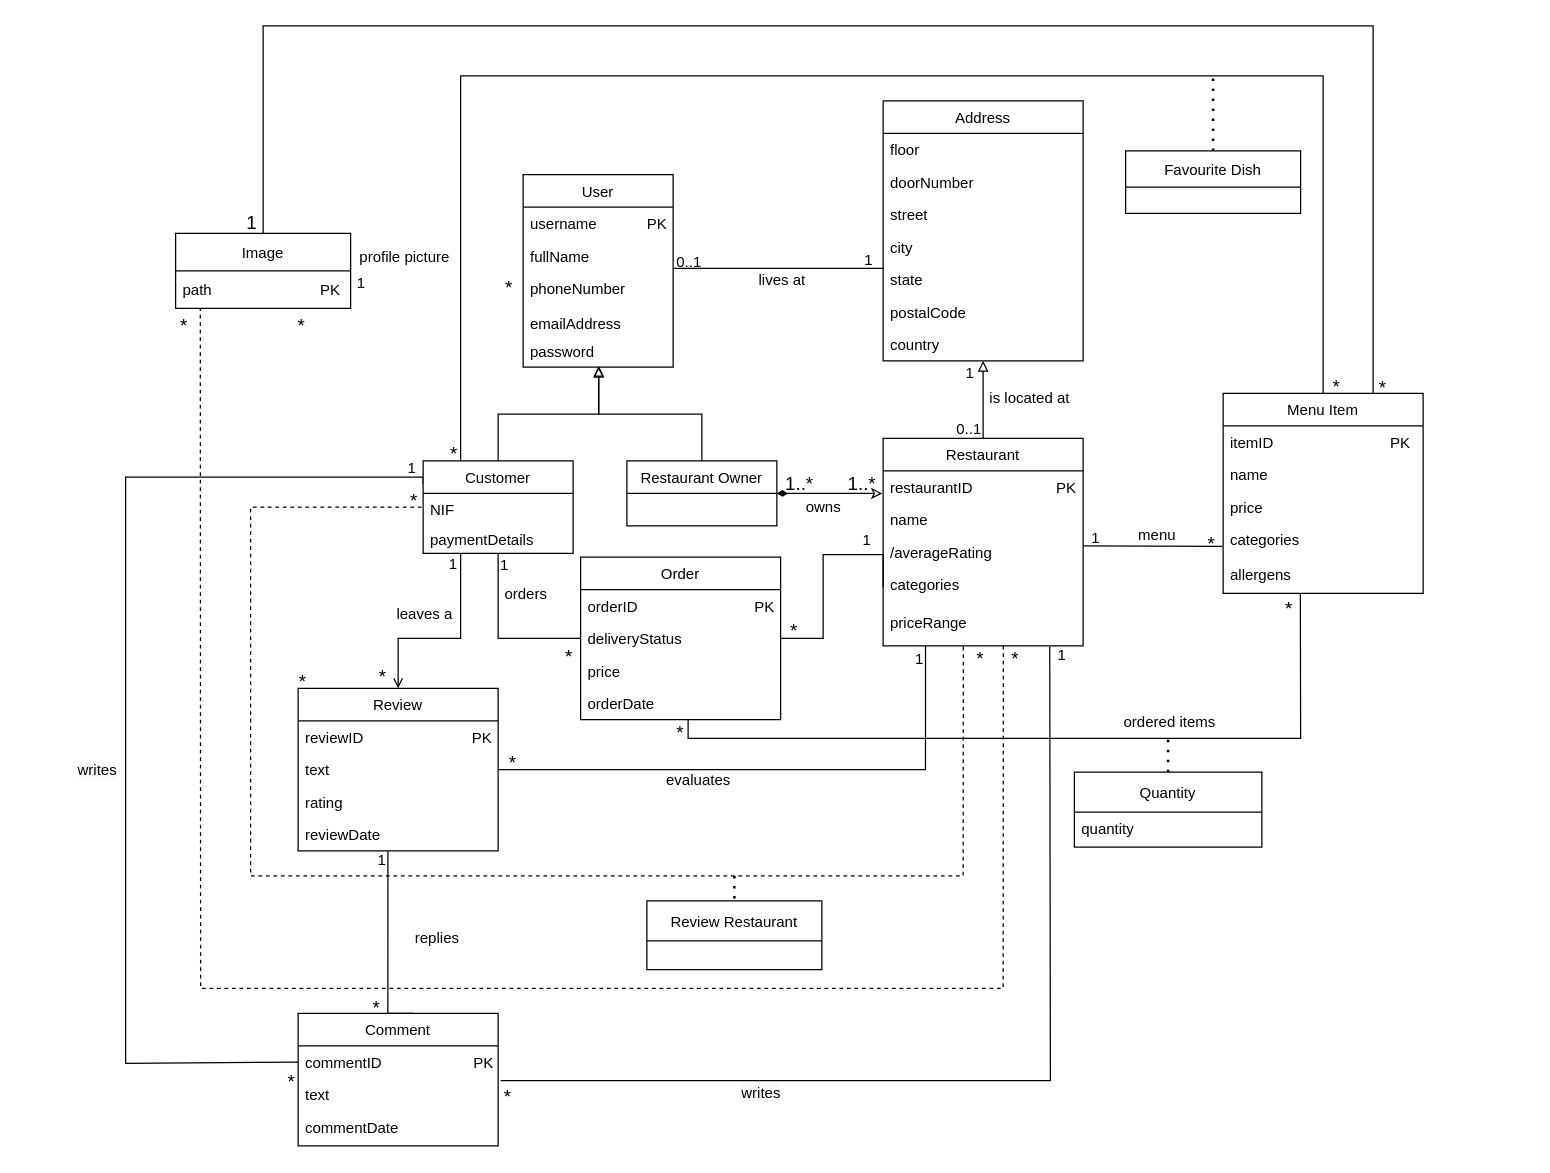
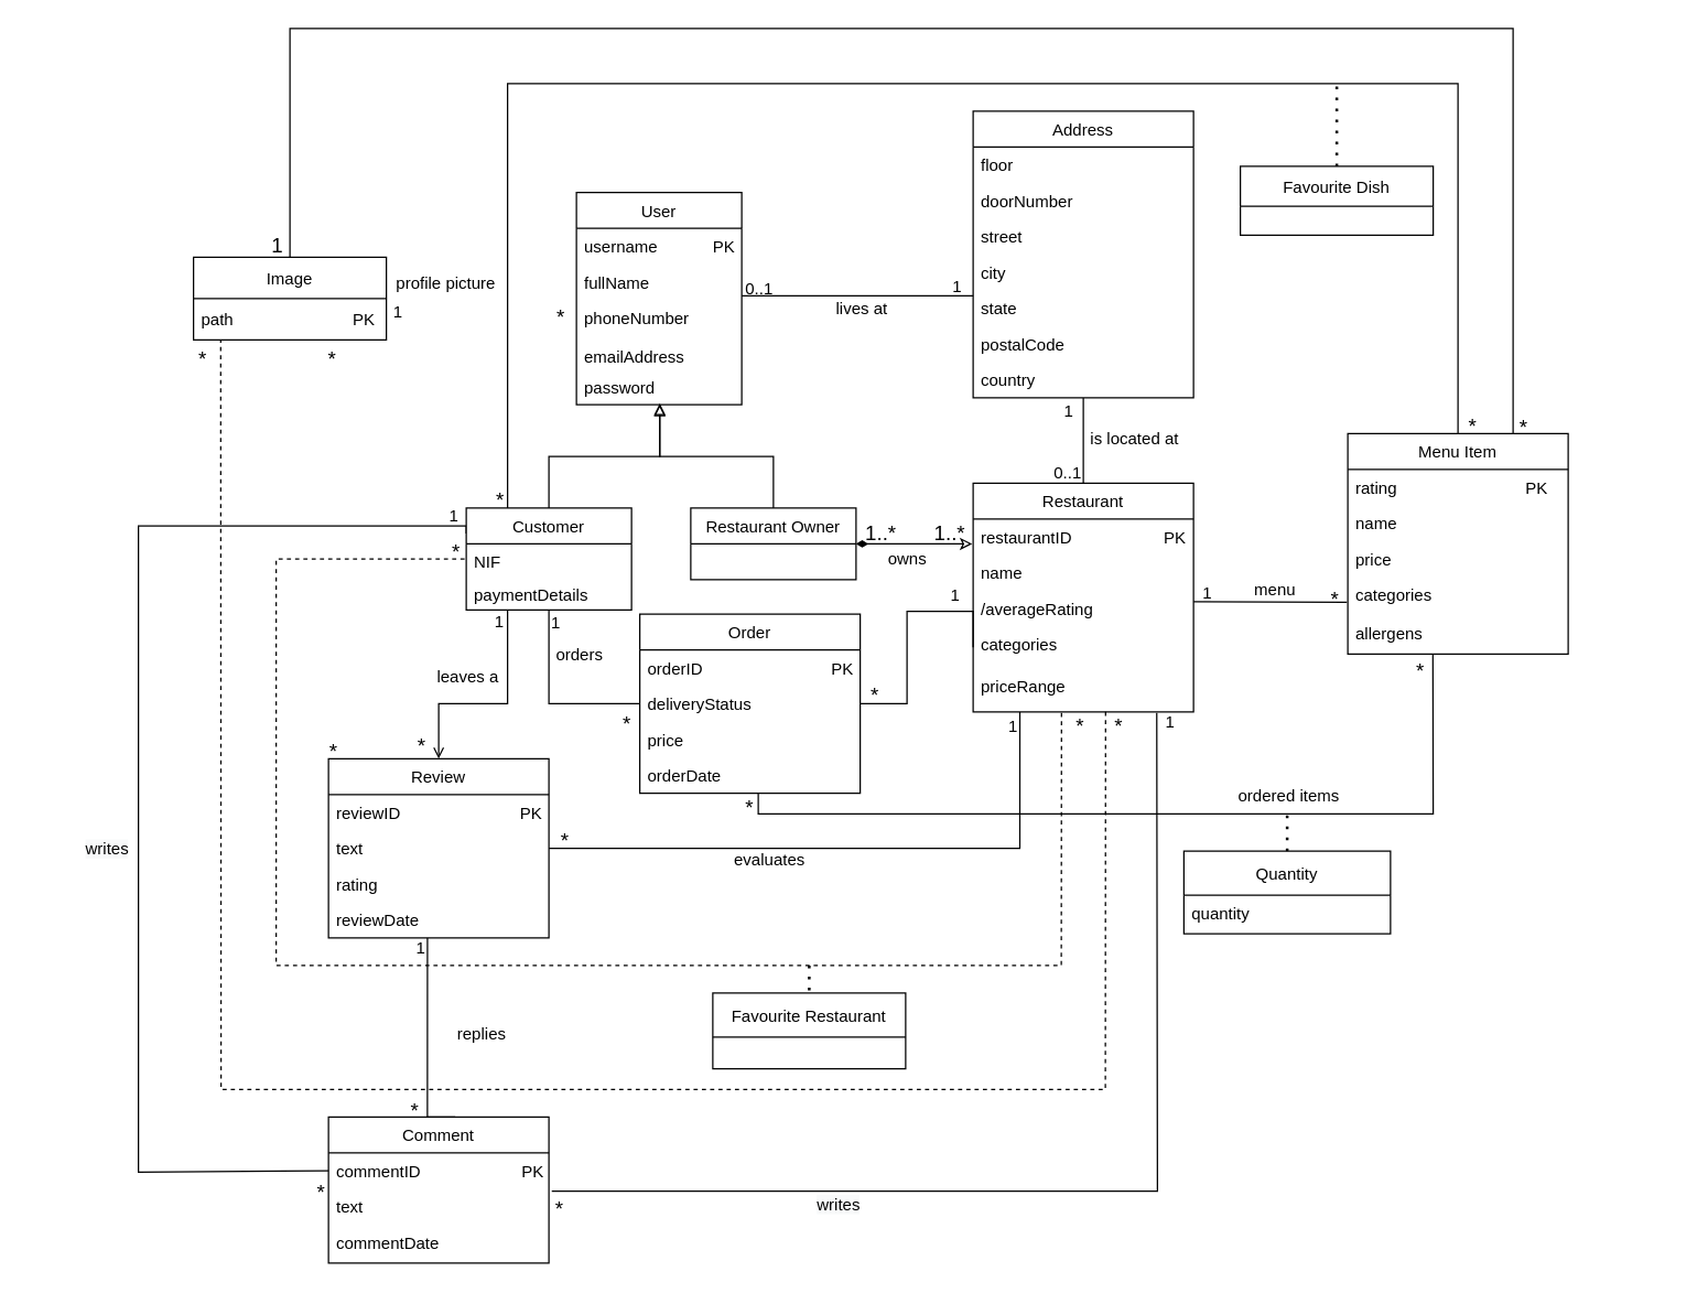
- <mxCell id="35" value="" style="endArrow=block;shadow=0;strokeWidth=1;rounded=0;endFill=0;edgeStyle=elbowEdgeStyle;elbow=vertical;exitX=0.5;exitY=0;exitDx=0;exitDy=0;entryX=0.5;entryY=1;entryDx=0;entryDy=0;" parent="1" source="29" target="17" edge="1"><mxGeometry x="0.5" y="41" relative="1" as="geometry"><mxPoint x="848" y="319" as="sourcePoint" /><mxPoint x="848" y="280" as="targetPoint" /><mxPoint x="-40" y="32" as="offset" /></mxGeometry></mxCell>
+ <mxCell id="35" value="" style="endArrow=none;shadow=0;strokeWidth=1;rounded=0;endFill=0;edgeStyle=elbowEdgeStyle;elbow=vertical;exitX=0.5;exitY=0;exitDx=0;exitDy=0;entryX=0.5;entryY=1;entryDx=0;entryDy=0;" parent="1" source="29" target="17" edge="1"><mxGeometry x="0.5" y="41" relative="1" as="geometry"><mxPoint x="848" y="319" as="sourcePoint" /><mxPoint x="848" y="280" as="targetPoint" /><mxPoint x="-40" y="32" as="offset" /></mxGeometry></mxCell>
- <mxCell id="40" value="itemID                            PK" style="text;align=left;verticalAlign=top;spacingLeft=4;spacingRight=4;overflow=hidden;rotatable=0;points=[[0,0.5],[1,0.5]];portConstraint=eastwest;" parent="39" vertex="1"><mxGeometry y="26" width="160" height="26" as="geometry" /></mxCell>
+ <mxCell id="40" value="rating                            PK" style="text;align=left;verticalAlign=top;spacingLeft=4;spacingRight=4;overflow=hidden;rotatable=0;points=[[0,0.5],[1,0.5]];portConstraint=eastwest;" parent="39" vertex="1"><mxGeometry y="26" width="160" height="26" as="geometry" /></mxCell>
- <mxCell id="79" value="Review Restaurant" style="swimlane;startSize=32;fontStyle=0" parent="1" vertex="1"><mxGeometry x="517" y="720" width="140" height="55" as="geometry" /></mxCell>
+ <mxCell id="79" value="Favourite Restaurant" style="swimlane;startSize=32;fontStyle=0" parent="1" vertex="1"><mxGeometry x="517" y="720" width="140" height="55" as="geometry" /></mxCell>
